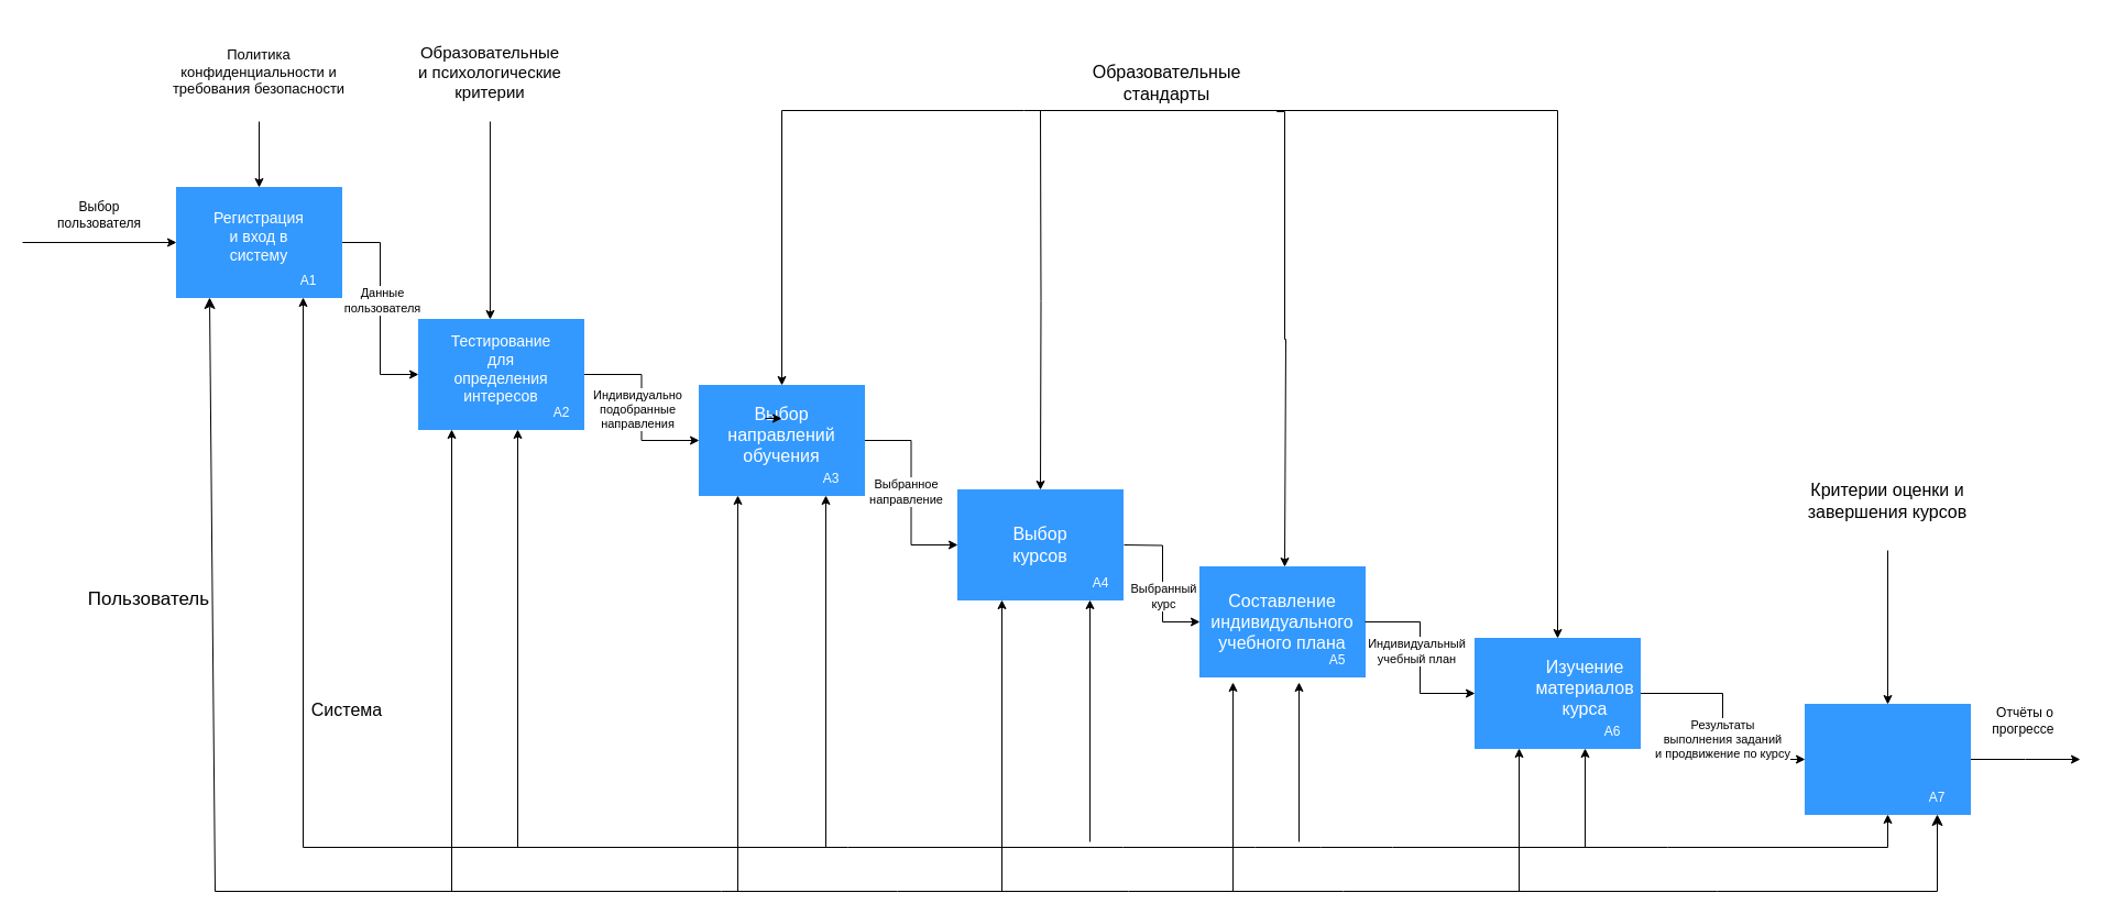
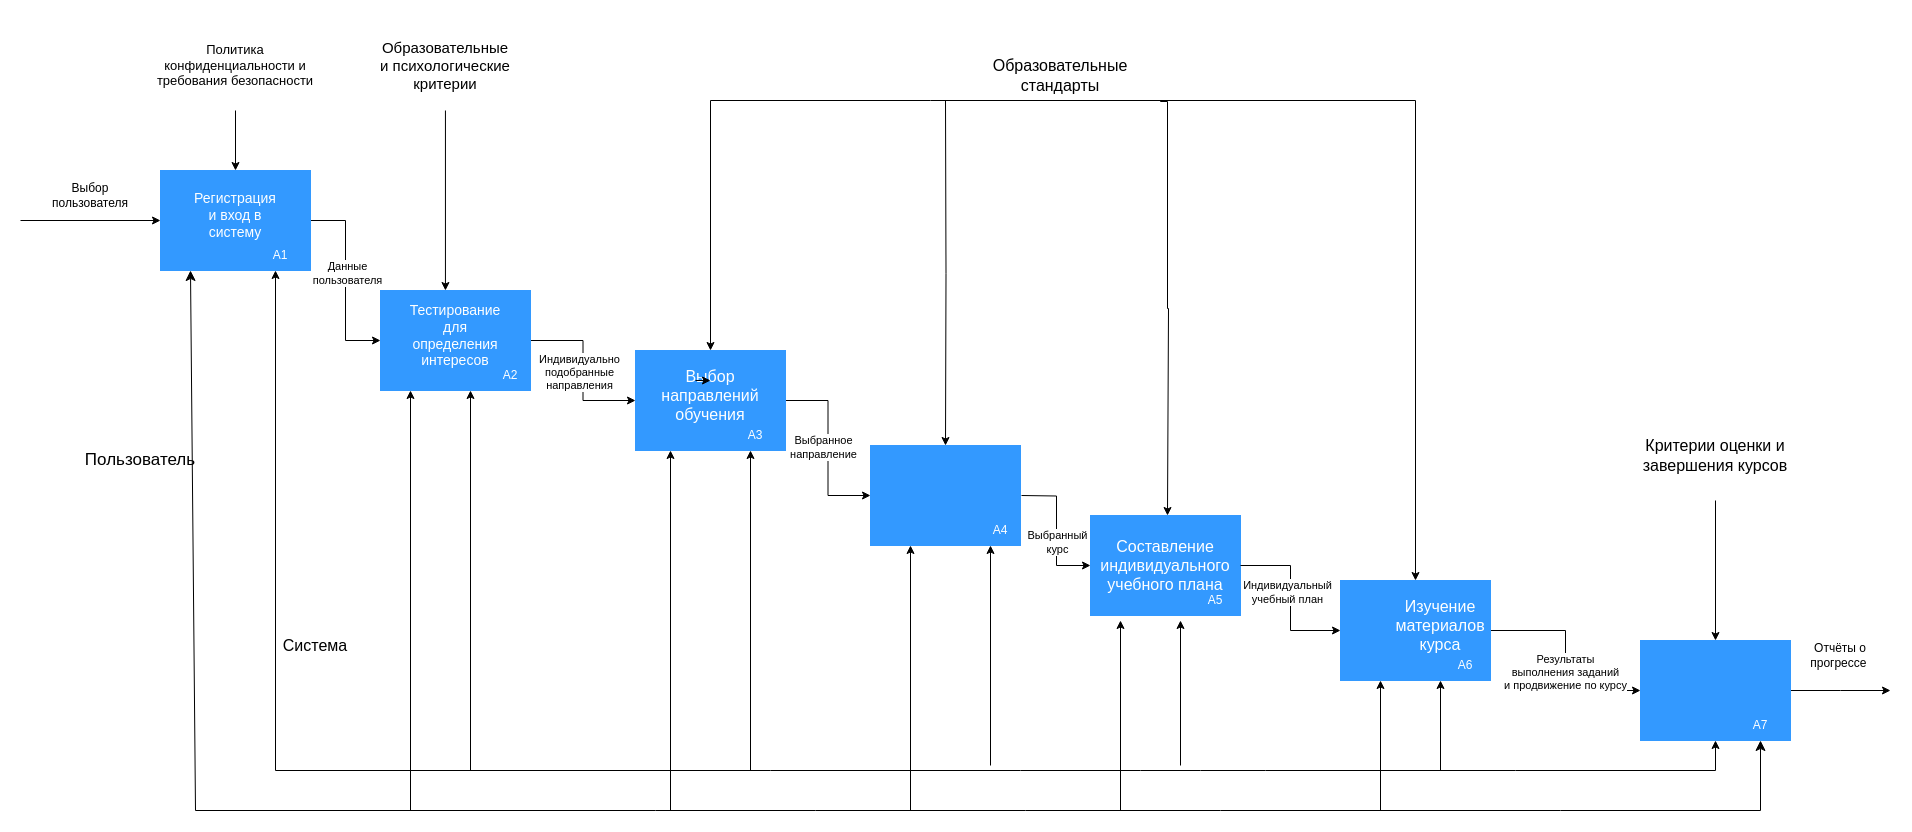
- <mxCell id="16" value="&lt;span style=&quot;color: rgb(255, 255, 255);&quot;&gt;&lt;font style=&quot;font-size: 16px;&quot;&gt;Выбор курсов&lt;/font&gt;&lt;/span&gt;" style="text;html=1;align=center;verticalAlign=middle;whiteSpace=wrap;rounded=0;" parent="1" vertex="1"><mxGeometry x="915" y="480" width="60" height="30" as="geometry" /></mxCell>
- <mxCell id="35" value="&lt;font style=&quot;font-size: 17px;&quot;&gt;Пользователь&lt;/font&gt;" style="text;html=1;align=center;verticalAlign=middle;whiteSpace=wrap;rounded=0;" parent="1" vertex="1"><mxGeometry x="50" y="500" width="170" height="90" as="geometry" /></mxCell>
+ <mxCell id="35" value="&lt;font style=&quot;font-size: 17px;&quot;&gt;Пользователь&lt;/font&gt;" style="text;html=1;align=center;verticalAlign=middle;whiteSpace=wrap;rounded=0;" parent="1" vertex="1"><mxGeometry x="55" y="415" width="170" height="90" as="geometry" /></mxCell>
